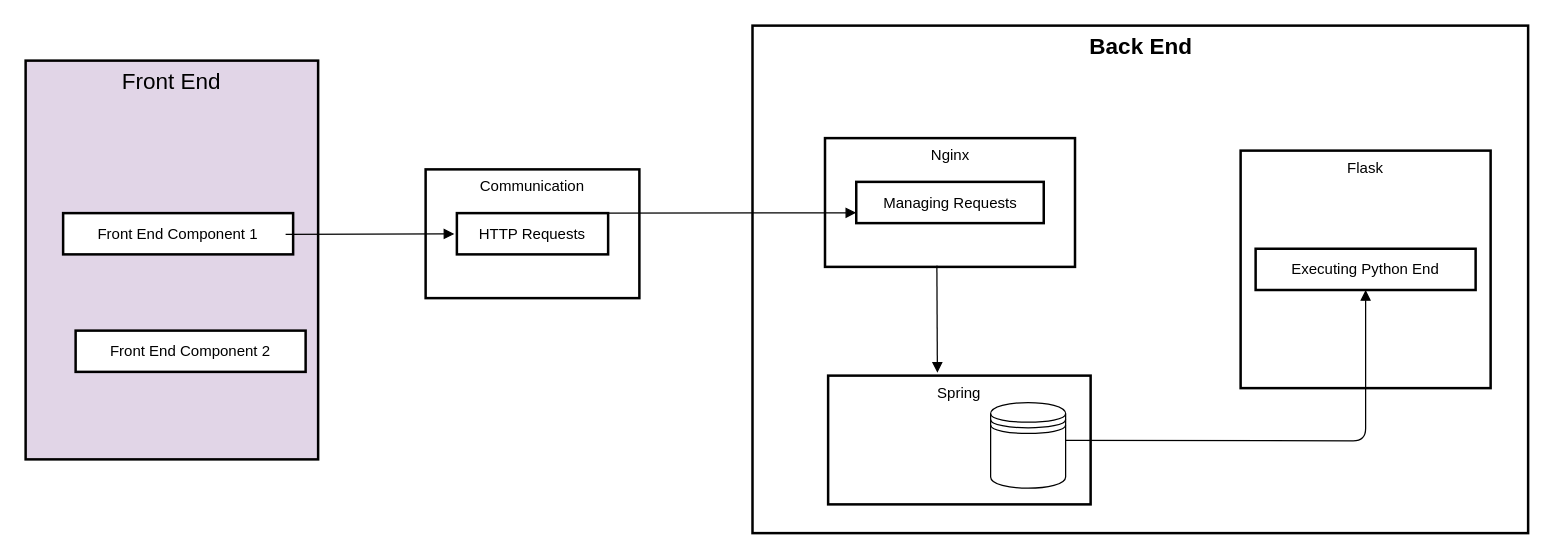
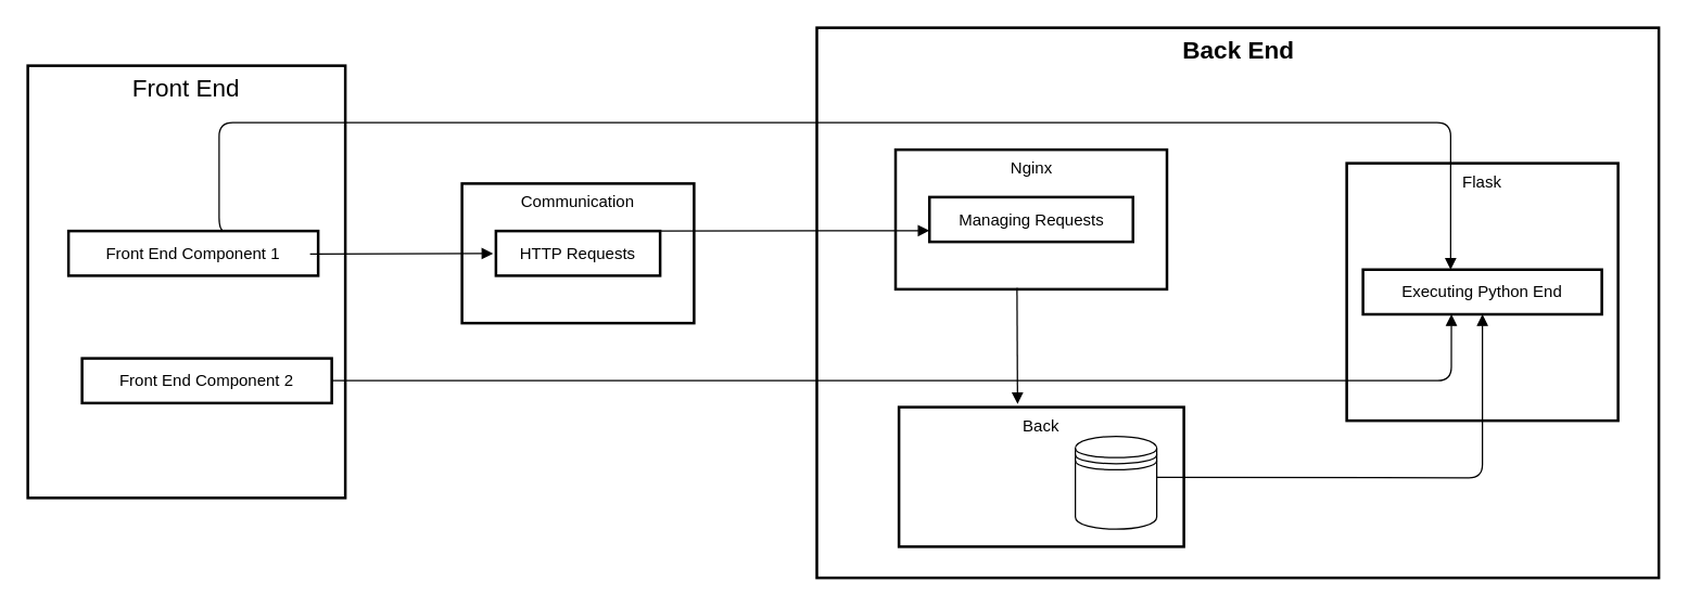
+ <mxCell id="16" value="" style="startArrow=none;endArrow=block;exitX=0.648;exitY=0;entryX=0.367;entryY=0;edgeStyle=orthogonalEdgeStyle;" parent="1" source="11" target="4" edge="1"><mxGeometry relative="1" as="geometry"><Array as="points"><mxPoint x="161" y="90" /><mxPoint x="1069" y="90" /></Array></mxGeometry></mxCell>
- <mxCell id="8" value="Front End" style="whiteSpace=wrap;strokeWidth=2;verticalAlign=top;fontSize=18;fillColor=#e1d5e7;" parent="1" vertex="1"><mxGeometry x="20" y="48" width="234" height="319" as="geometry" /></mxCell>
+ <mxCell id="8" value="Front End" style="whiteSpace=wrap;strokeWidth=2;verticalAlign=top;fontSize=18;" parent="1" vertex="1"><mxGeometry x="20" y="48" width="234" height="319" as="geometry" /></mxCell>
+ <mxCell id="17" value="" style="startArrow=none;endArrow=block;exitX=0.999;exitY=0.497;entryX=0.367;entryY=1.012;edgeStyle=orthogonalEdgeStyle;" parent="1" source="12" target="4" edge="1"><mxGeometry relative="1" as="geometry" /></mxCell>
- <mxCell id="5" value="Spring" style="whiteSpace=wrap;strokeWidth=2;verticalAlign=top;" parent="1" vertex="1"><mxGeometry x="662" y="300" width="210" height="103" as="geometry" /></mxCell>
+ <mxCell id="5" value="Back" style="whiteSpace=wrap;strokeWidth=2;verticalAlign=top;" parent="1" vertex="1"><mxGeometry x="662" y="300" width="210" height="103" as="geometry" /></mxCell>
